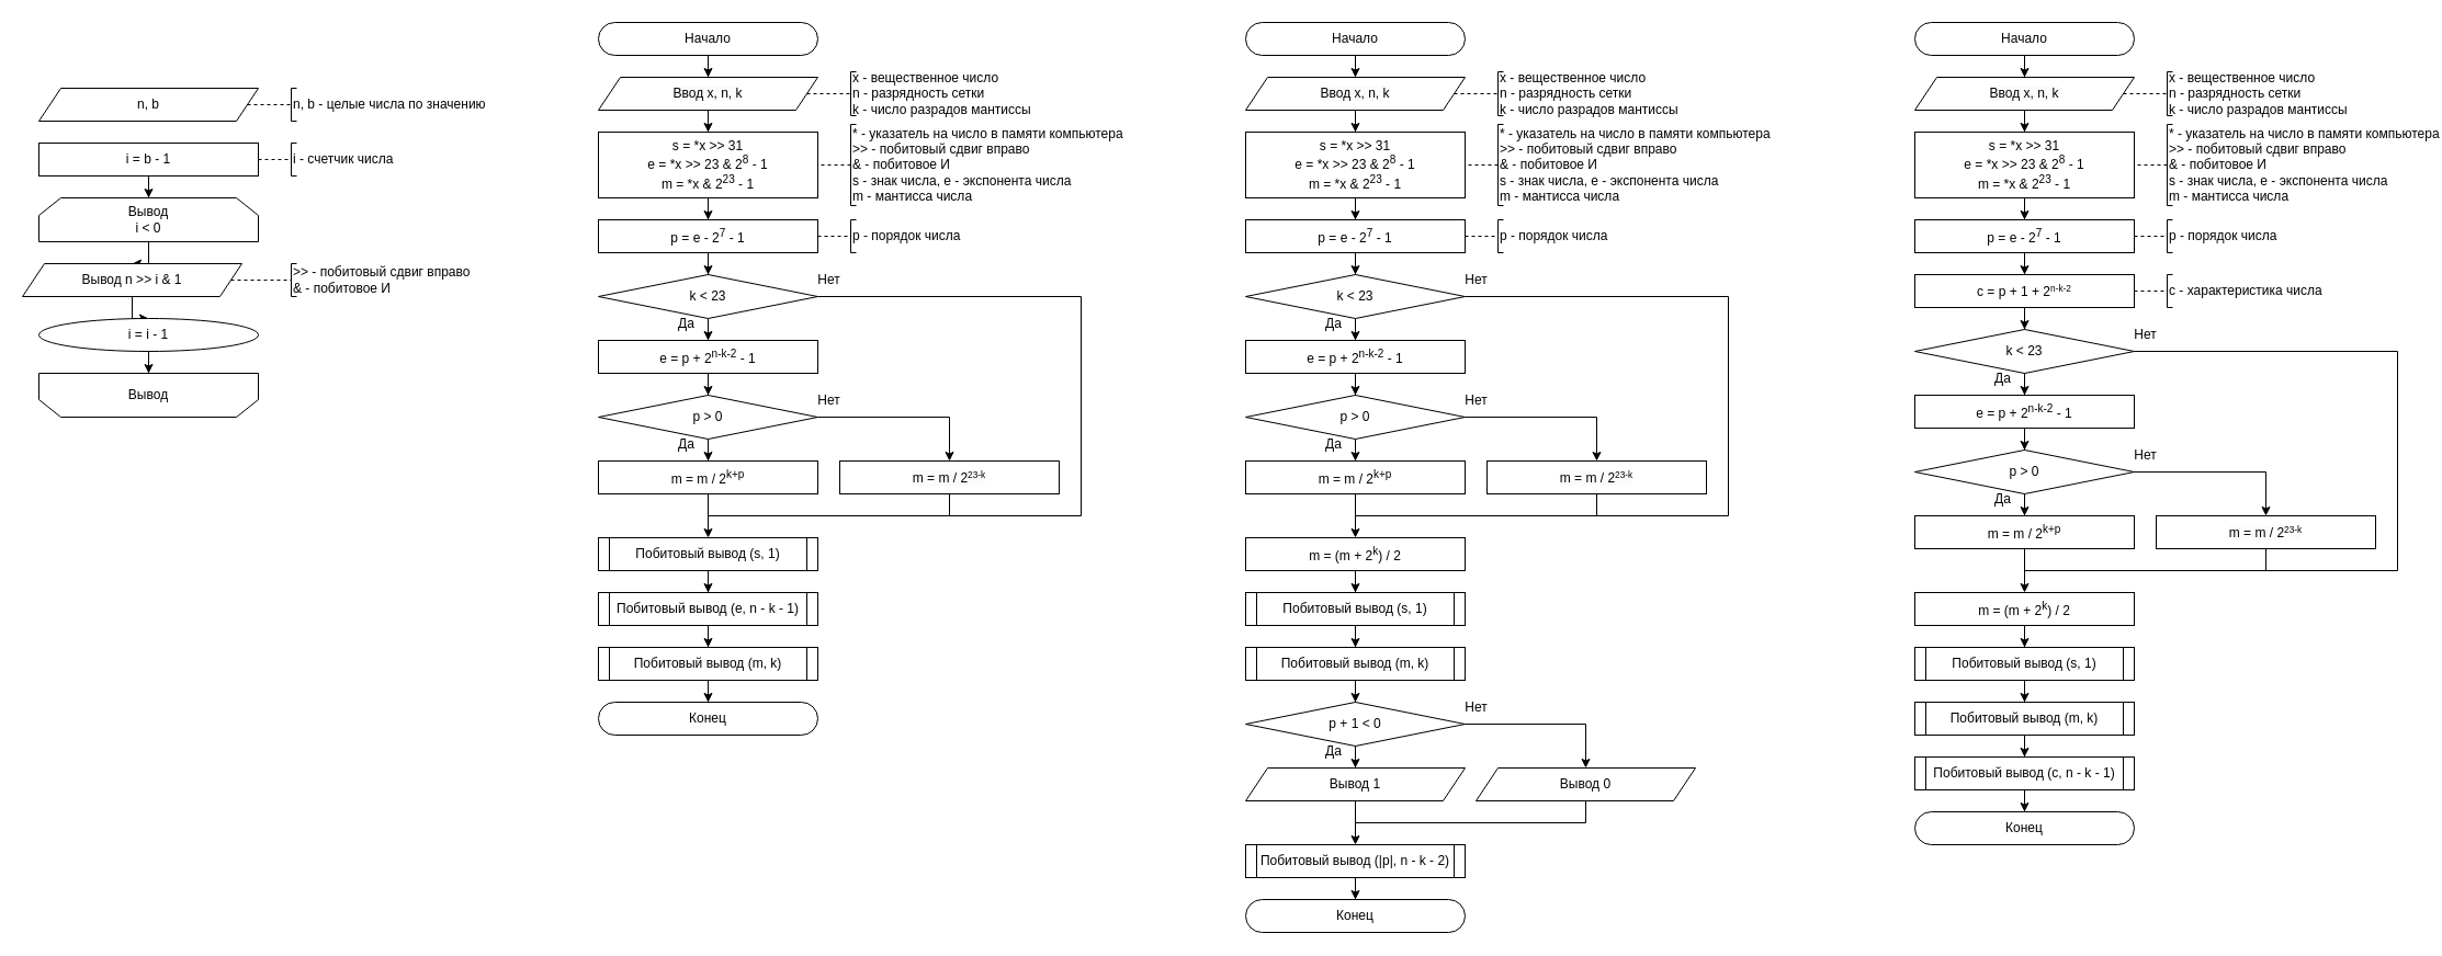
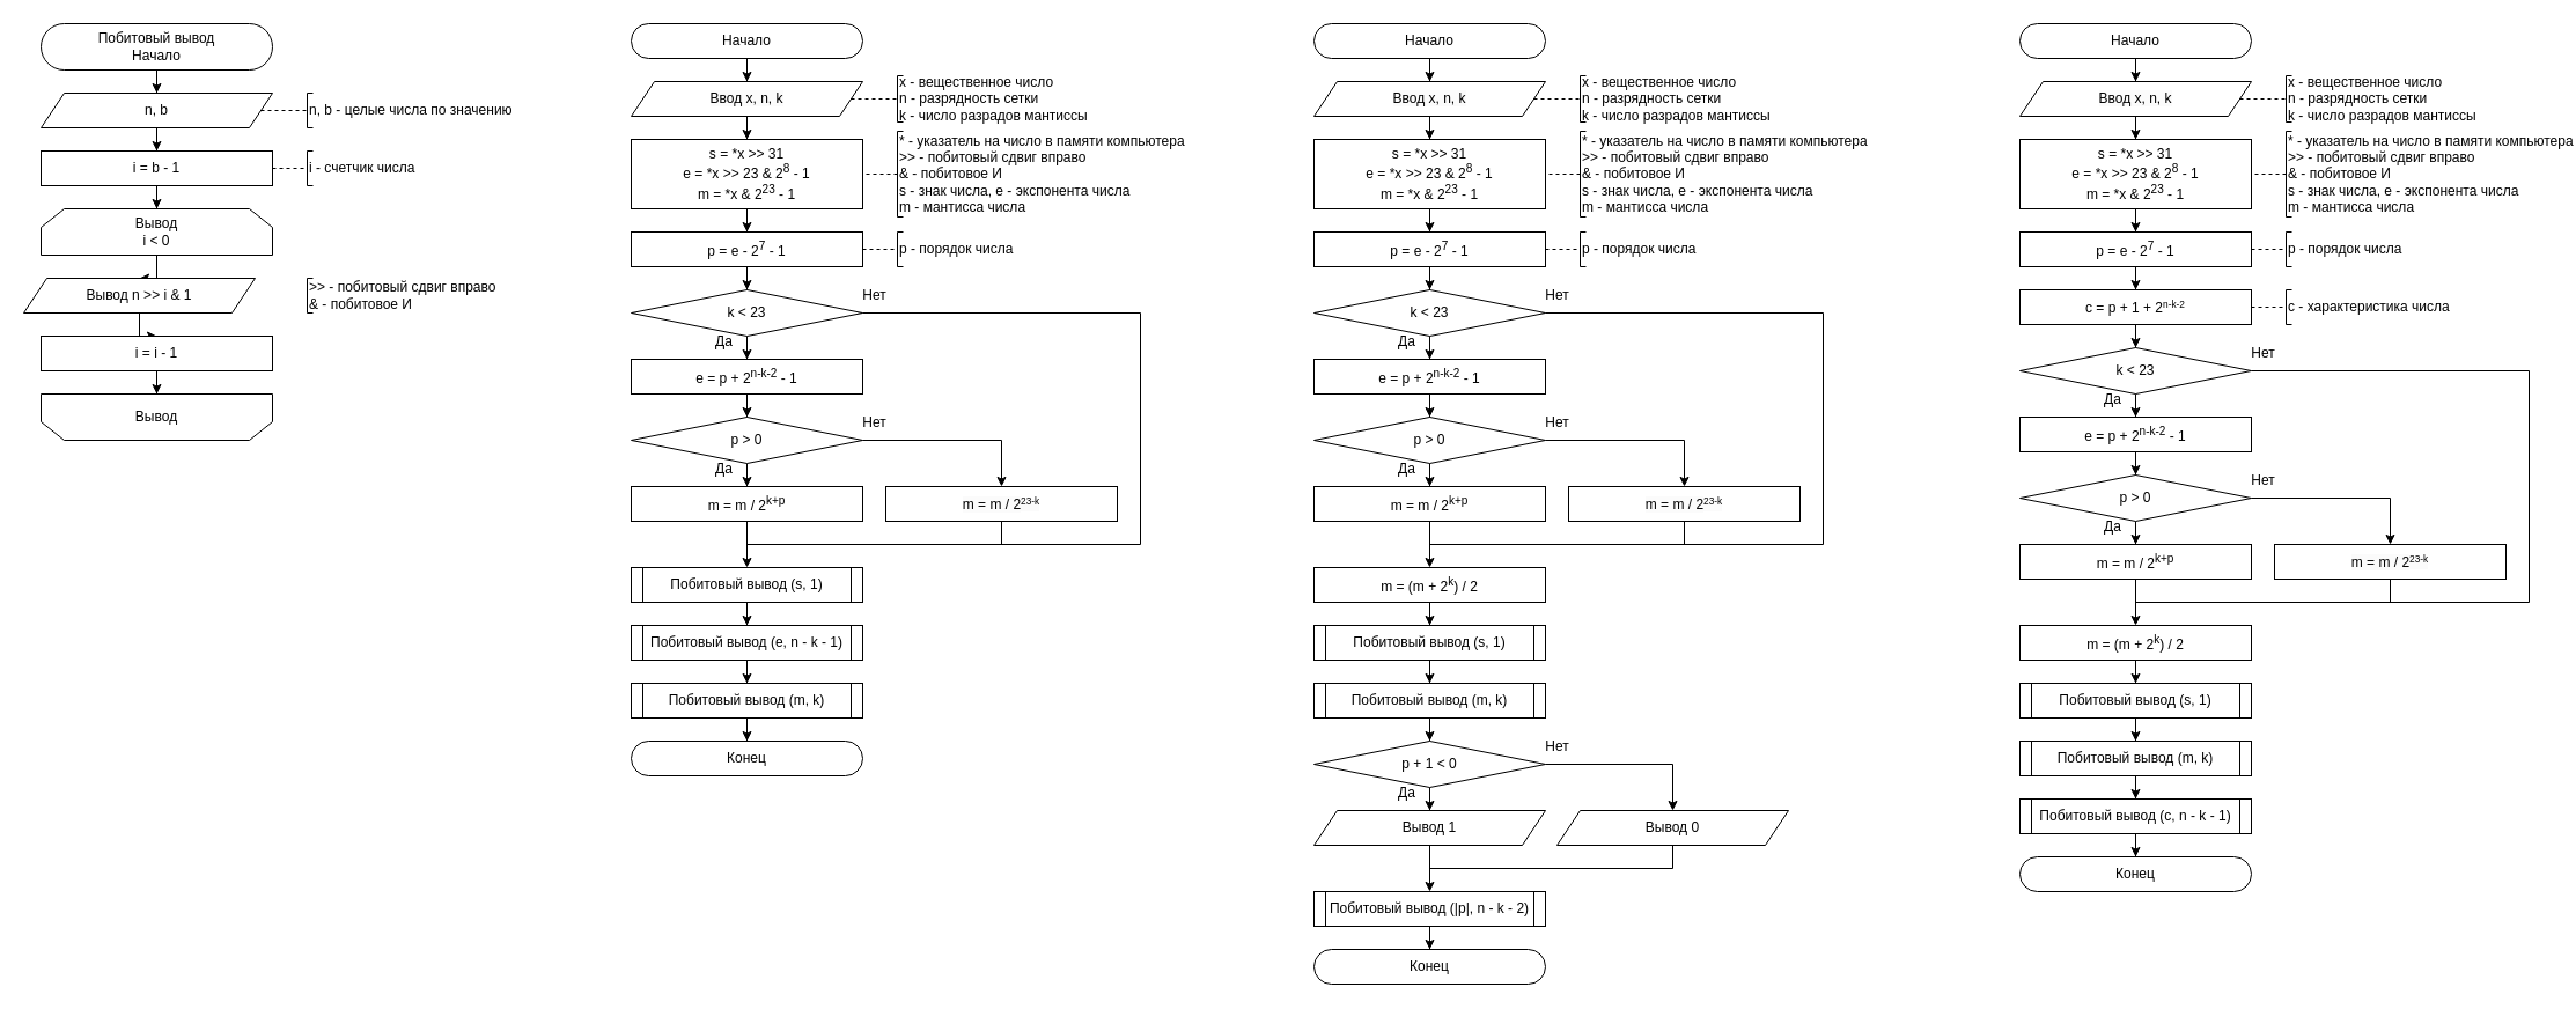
+ <mxCell id="7" value="&lt;div&gt;Побитовый вывод&lt;br&gt;&lt;/div&gt;Начало" style="rounded=1;whiteSpace=wrap;html=1;arcSize=50;" vertex="1" parent="1"><mxGeometry x="35" y="20" width="200" height="40" as="geometry" /></mxCell>
+ <mxCell id="6" style="edgeStyle=orthogonalEdgeStyle;rounded=0;orthogonalLoop=1;jettySize=auto;html=1;" edge="1" parent="1" source="7" target="9"><mxGeometry relative="1" as="geometry" /></mxCell>
+ <mxCell id="8" style="edgeStyle=orthogonalEdgeStyle;rounded=0;orthogonalLoop=1;jettySize=auto;html=1;" edge="1" parent="1" source="9" target="15"><mxGeometry relative="1" as="geometry" /></mxCell>
- <mxCell id="19" value="" style="endArrow=none;html=1;rounded=0;entryX=0;entryY=0.5;entryDx=0;entryDy=0;entryPerimeter=0;dashed=1;" edge="1" target="18" parent="1" source="17"><mxGeometry width="50" height="50" relative="1" as="geometry"><mxPoint x="235" y="255" as="sourcePoint" /><mxPoint x="315" y="245" as="targetPoint" /></mxGeometry></mxCell>
- <mxCell id="21" value="i = i - 1" style="ellipse;whiteSpace=wrap;html=1;" vertex="1" parent="1"><mxGeometry x="35" y="290" width="200" height="30" as="geometry" /></mxCell>
+ <mxCell id="21" value="i = i - 1" style="rounded=0;whiteSpace=wrap;html=1;" vertex="1" parent="1"><mxGeometry x="35" y="290" width="200" height="30" as="geometry" /></mxCell>
